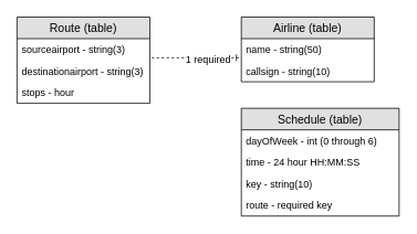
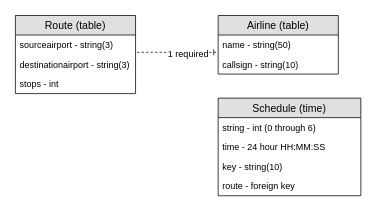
- <mxCell id="5" value="stops - hour" style="text;strokeColor=none;fillColor=none;spacingLeft=4;spacingRight=4;overflow=hidden;rotatable=0;points=[[0,0.5],[1,0.5]];portConstraint=eastwest;fontSize=12;" vertex="1" parent="2"><mxGeometry y="78" width="160" height="26" as="geometry" /></mxCell>
+ <mxCell id="5" value="stops - int" style="text;strokeColor=none;fillColor=none;spacingLeft=4;spacingRight=4;overflow=hidden;rotatable=0;points=[[0,0.5],[1,0.5]];portConstraint=eastwest;fontSize=12;" vertex="1" parent="2"><mxGeometry y="78" width="160" height="26" as="geometry" /></mxCell>
- <mxCell id="11" value="Schedule (table)" style="swimlane;fontStyle=0;childLayout=stackLayout;horizontal=1;startSize=26;fillColor=#e0e0e0;horizontalStack=0;resizeParent=1;resizeParentMax=0;resizeLast=0;collapsible=1;marginBottom=0;swimlaneFillColor=#ffffff;align=center;fontSize=14;" vertex="1" parent="1"><mxGeometry x="290" y="130" width="190" height="130" as="geometry" /></mxCell>
+ <mxCell id="11" value="Schedule (time)" style="swimlane;fontStyle=0;childLayout=stackLayout;horizontal=1;startSize=26;fillColor=#e0e0e0;horizontalStack=0;resizeParent=1;resizeParentMax=0;resizeLast=0;collapsible=1;marginBottom=0;swimlaneFillColor=#ffffff;align=center;fontSize=14;" vertex="1" parent="1"><mxGeometry x="290" y="130" width="190" height="130" as="geometry" /></mxCell>
- <mxCell id="12" value="dayOfWeek - int (0 through 6)" style="text;strokeColor=none;fillColor=none;spacingLeft=4;spacingRight=4;overflow=hidden;rotatable=0;points=[[0,0.5],[1,0.5]];portConstraint=eastwest;fontSize=12;" vertex="1" parent="11"><mxGeometry y="26" width="190" height="26" as="geometry" /></mxCell>
+ <mxCell id="12" value="string - int (0 through 6)" style="text;strokeColor=none;fillColor=none;spacingLeft=4;spacingRight=4;overflow=hidden;rotatable=0;points=[[0,0.5],[1,0.5]];portConstraint=eastwest;fontSize=12;" vertex="1" parent="11"><mxGeometry y="26" width="190" height="26" as="geometry" /></mxCell>
- <mxCell id="15" value="route - required key" style="text;strokeColor=none;fillColor=none;spacingLeft=4;spacingRight=4;overflow=hidden;rotatable=0;points=[[0,0.5],[1,0.5]];portConstraint=eastwest;fontSize=12;" vertex="1" parent="11"><mxGeometry y="104" width="190" height="26" as="geometry" /></mxCell>
+ <mxCell id="15" value="route - foreign key" style="text;strokeColor=none;fillColor=none;spacingLeft=4;spacingRight=4;overflow=hidden;rotatable=0;points=[[0,0.5],[1,0.5]];portConstraint=eastwest;fontSize=12;" vertex="1" parent="11"><mxGeometry y="104" width="190" height="26" as="geometry" /></mxCell>
